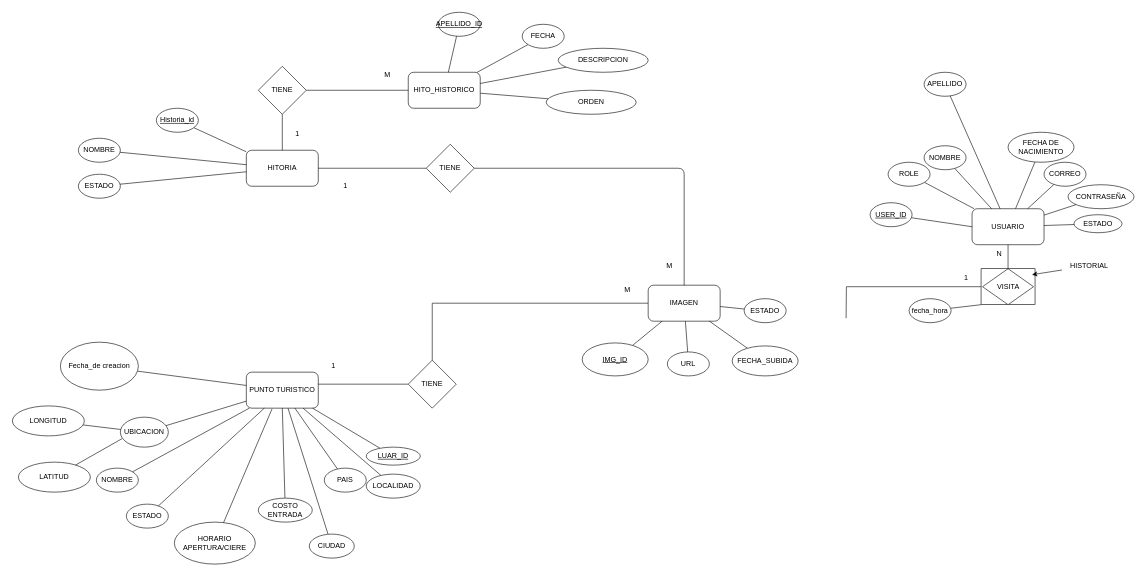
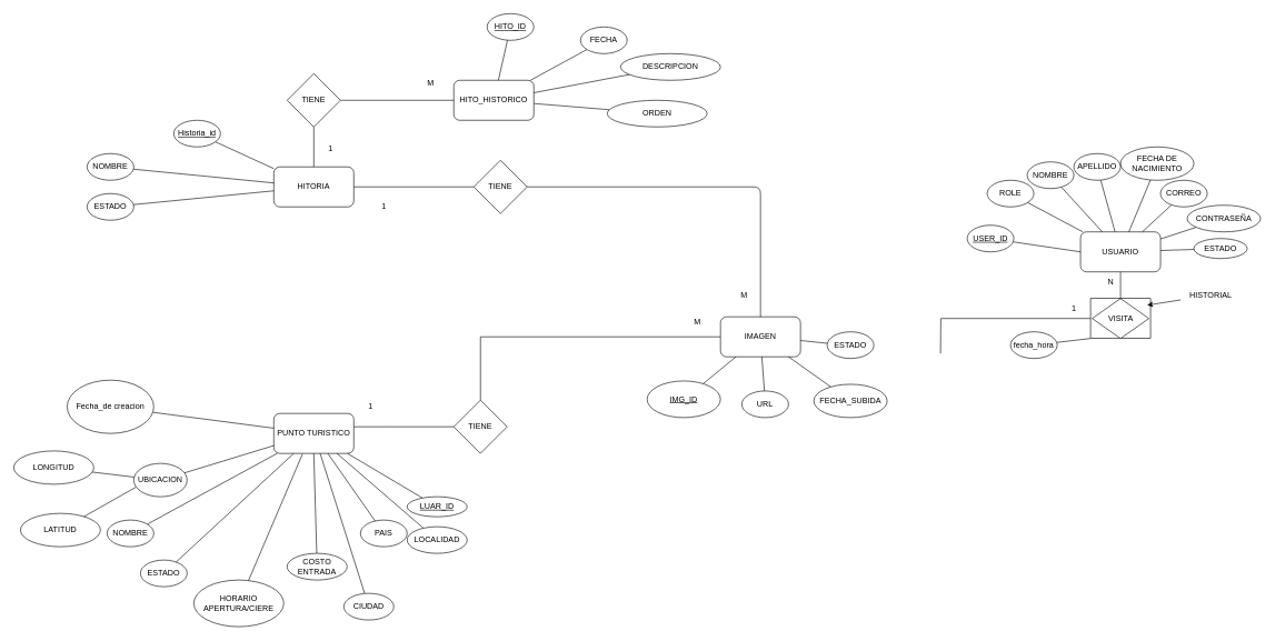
- <mxCell id="75" value="&lt;u&gt;APELLIDO_ID&lt;/u&gt;" style="ellipse;whiteSpace=wrap;html=1;" parent="1" vertex="1"><mxGeometry x="730" y="20" width="70" height="40" as="geometry" /></mxCell>
+ <mxCell id="75" value="&lt;u&gt;HITO_ID&lt;/u&gt;" style="ellipse;whiteSpace=wrap;html=1;" parent="1" vertex="1"><mxGeometry x="730" y="20" width="70" height="40" as="geometry" /></mxCell>
- <mxCell id="5" value="APELLIDO" style="ellipse;whiteSpace=wrap;html=1;" parent="1" vertex="1"><mxGeometry x="1540" y="120" width="70" height="40" as="geometry" /></mxCell>
+ <mxCell id="5" value="APELLIDO" style="ellipse;whiteSpace=wrap;html=1;" parent="1" vertex="1"><mxGeometry x="1610" y="230" width="70" height="40" as="geometry" /></mxCell>
